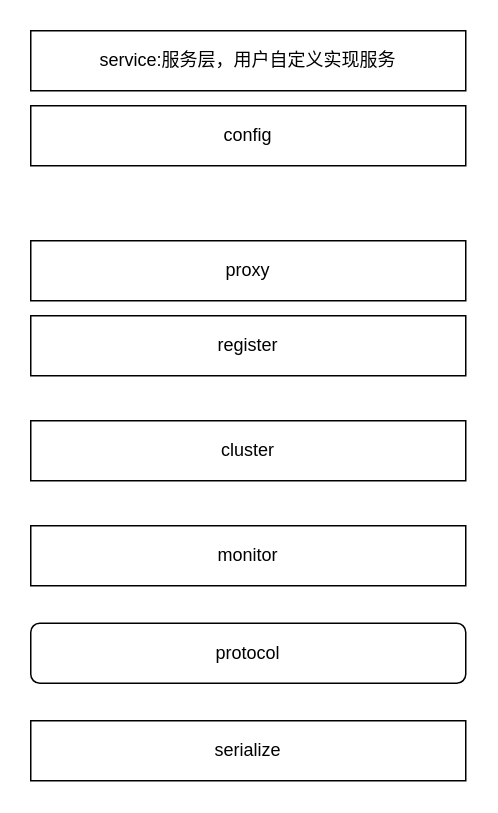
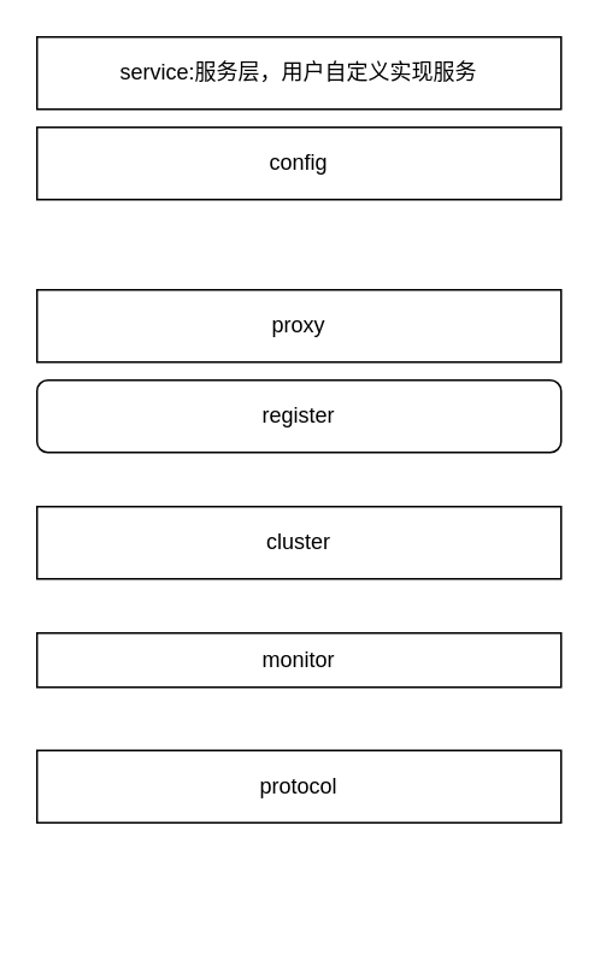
- <mxCell id="5" value="register" style="rounded=0;whiteSpace=wrap;html=1;" vertex="1" parent="1"><mxGeometry x="20" y="210" width="290" height="40" as="geometry" /></mxCell>
+ <mxCell id="5" value="register" style="whiteSpace=wrap;html=1;rounded=1;" vertex="1" parent="1"><mxGeometry x="20" y="210" width="290" height="40" as="geometry" /></mxCell>
- <mxCell id="7" value="monitor" style="rounded=0;whiteSpace=wrap;html=1;" vertex="1" parent="1"><mxGeometry x="20" y="350" width="290" height="40" as="geometry" /></mxCell>
+ <mxCell id="7" value="monitor" style="rounded=0;whiteSpace=wrap;html=1;" vertex="1" parent="1"><mxGeometry x="20" y="350" width="290" height="30" as="geometry" /></mxCell>
- <mxCell id="8" value="protocol" style="whiteSpace=wrap;html=1;rounded=1;" vertex="1" parent="1"><mxGeometry x="20" y="415" width="290" height="40" as="geometry" /></mxCell>
+ <mxCell id="8" value="protocol" style="rounded=0;whiteSpace=wrap;html=1;" vertex="1" parent="1"><mxGeometry x="20" y="415" width="290" height="40" as="geometry" /></mxCell>
- <mxCell id="9" value="serialize" style="rounded=0;whiteSpace=wrap;html=1;" vertex="1" parent="1"><mxGeometry x="20" y="480" width="290" height="40" as="geometry" /></mxCell>
